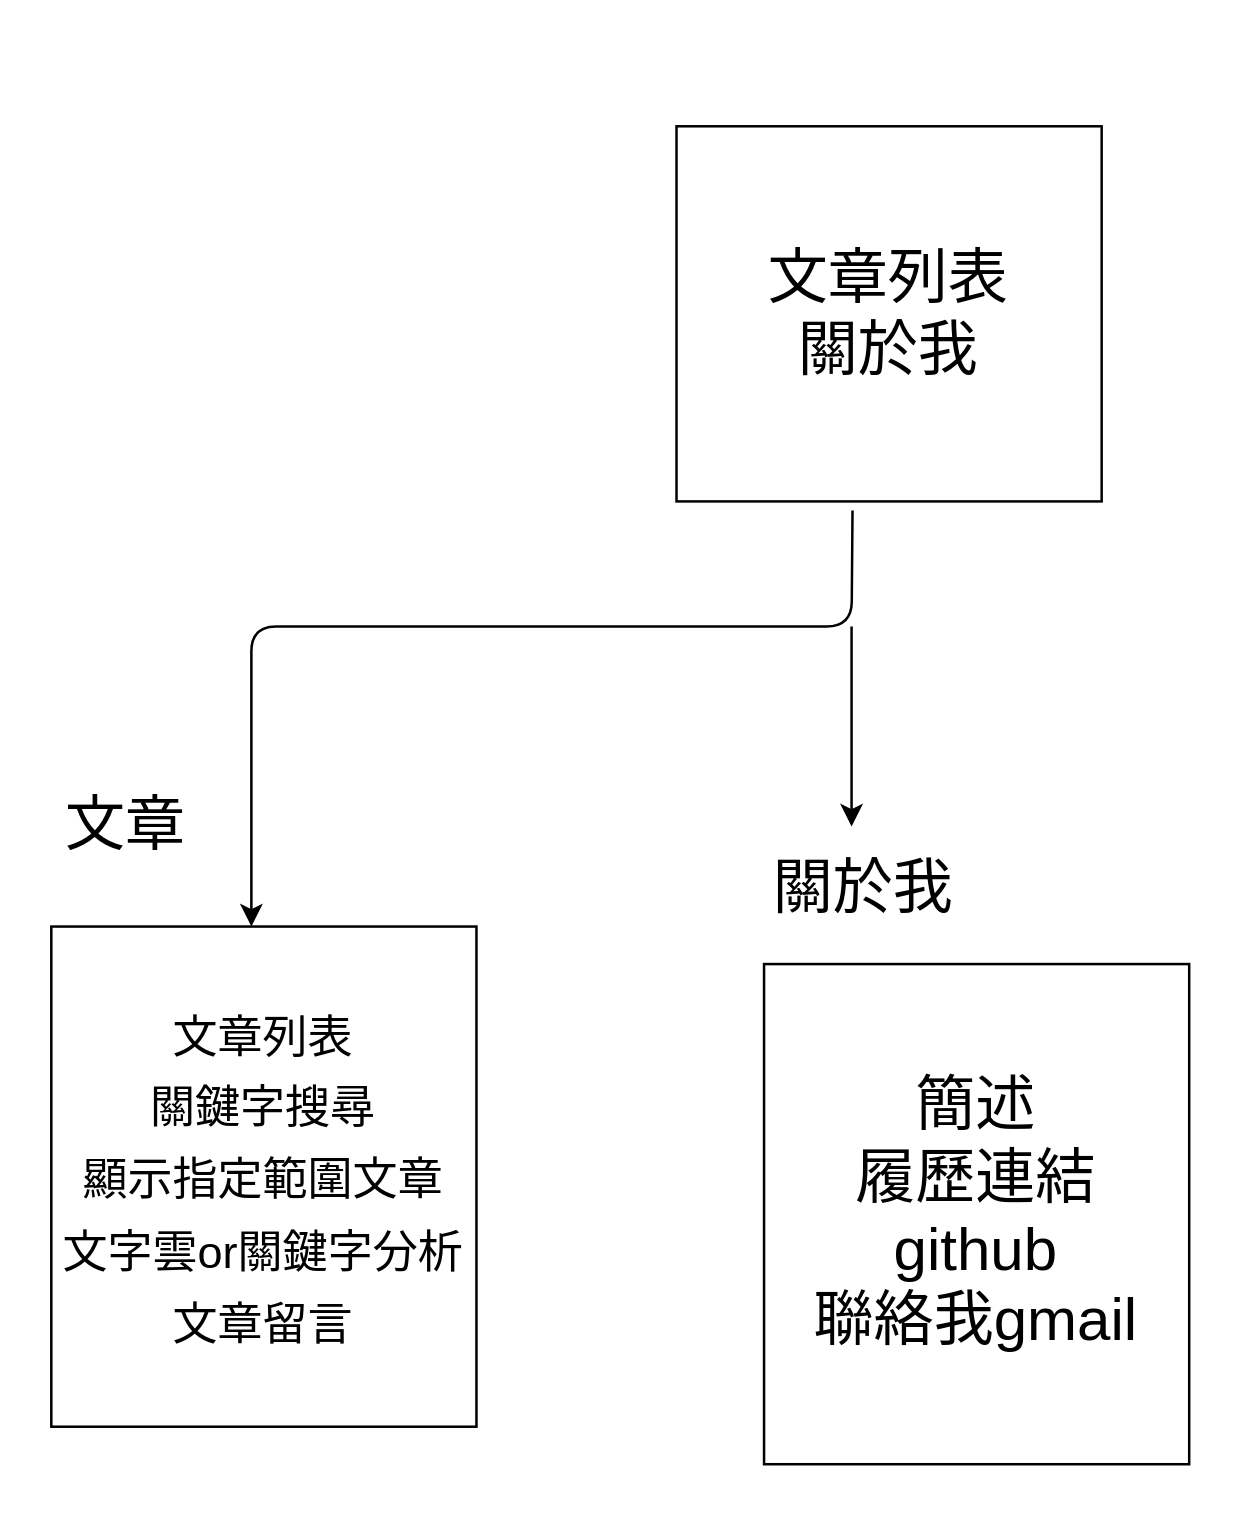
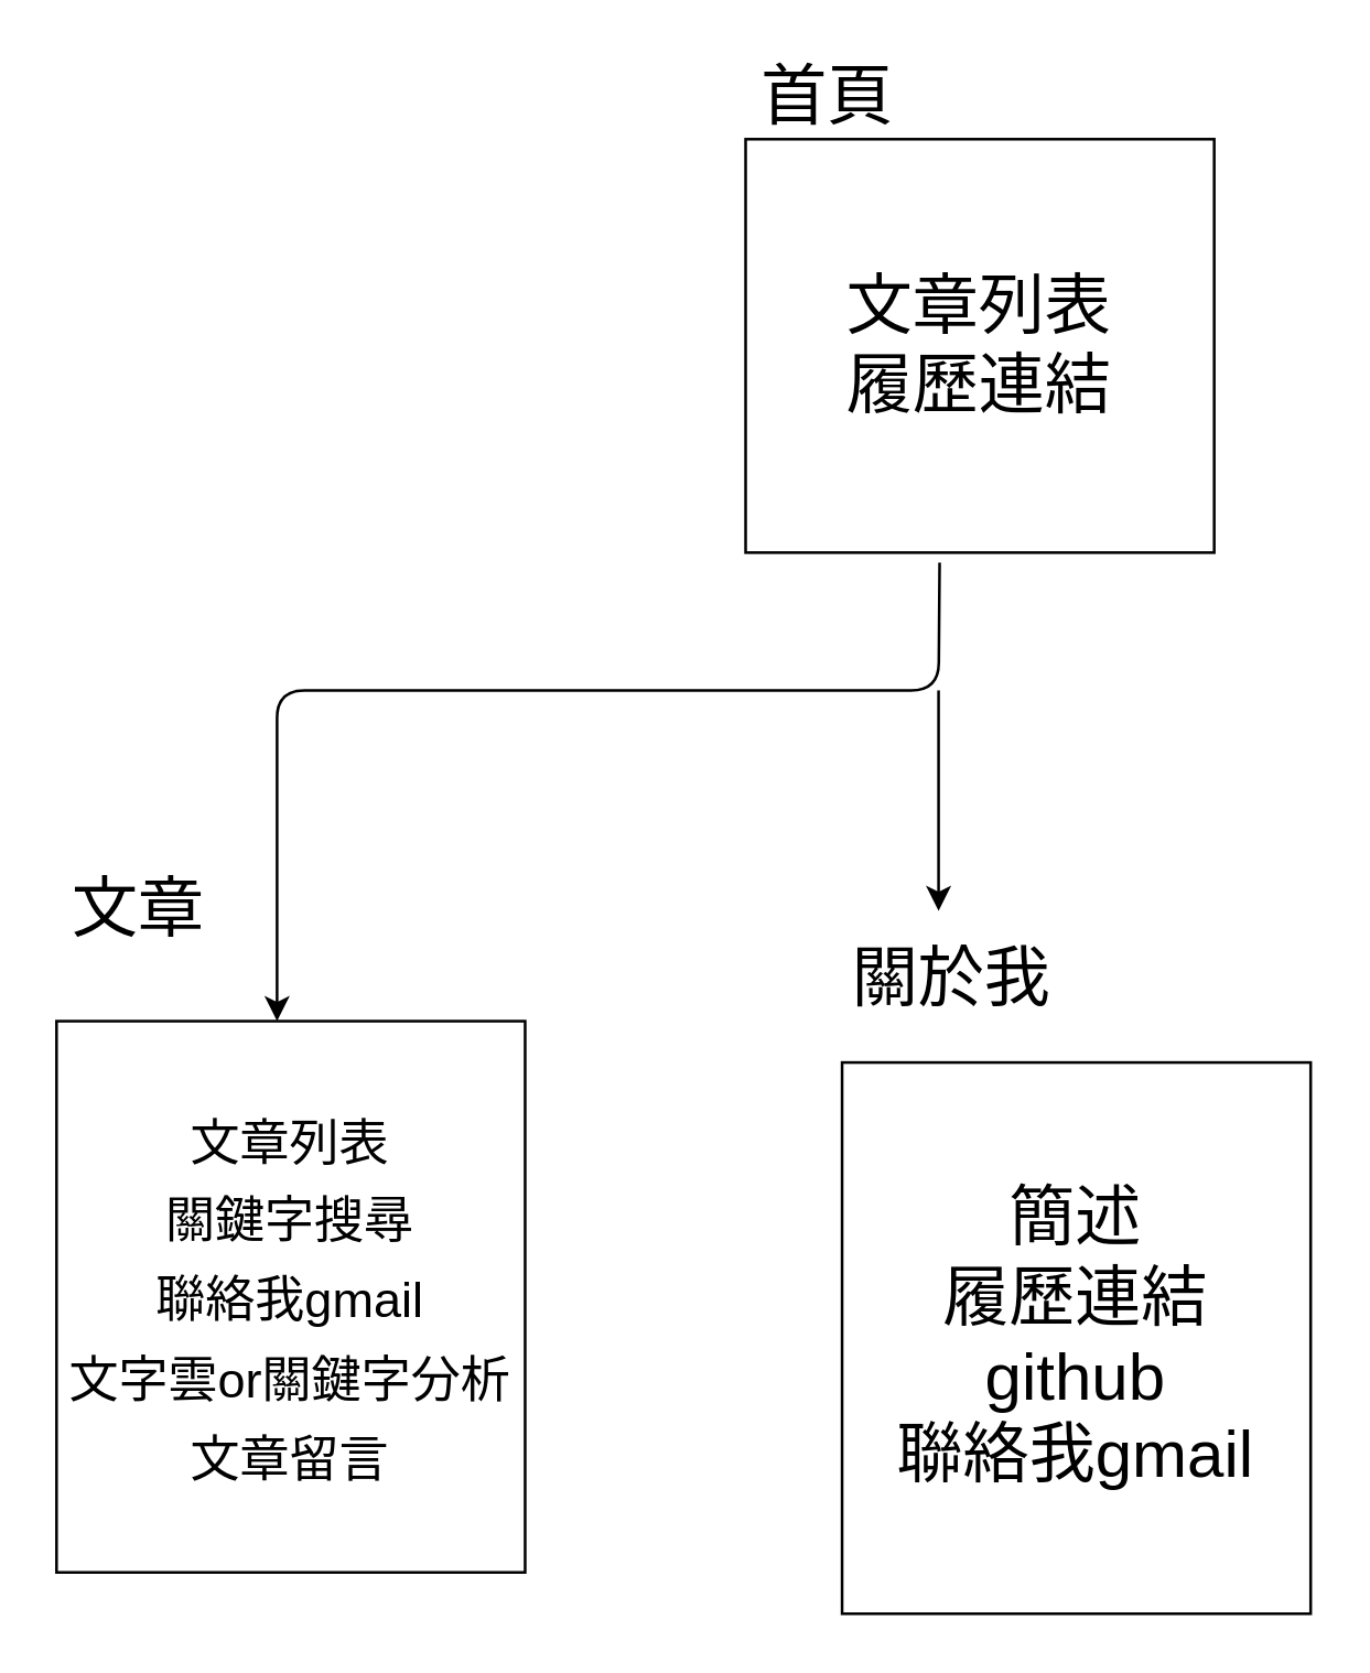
+ <mxCell id="3" value="首頁" style="text;strokeColor=none;align=center;fillColor=none;html=1;verticalAlign=middle;whiteSpace=wrap;rounded=0;fontSize=24;" parent="1" vertex="1"><mxGeometry x="270" y="20" width="60" height="30" as="geometry" /></mxCell>
- <mxCell id="2" value="文章列表&lt;br&gt;關於我" style="rounded=0;whiteSpace=wrap;html=1;fontSize=24;" parent="1" vertex="1"><mxGeometry x="270" y="50" width="170" height="150" as="geometry" /></mxCell>
+ <mxCell id="2" value="文章列表&lt;br&gt;履歷連結" style="rounded=0;whiteSpace=wrap;html=1;fontSize=24;" parent="1" vertex="1"><mxGeometry x="270" y="50" width="170" height="150" as="geometry" /></mxCell>
- <mxCell id="4" value="&lt;font style=&quot;font-size: 18px;&quot;&gt;文章列表&lt;br&gt;關鍵字搜尋&lt;br&gt;顯示指定範圍文章&lt;br&gt;文字雲or關鍵字分析&lt;br&gt;文章留言&lt;br&gt;&lt;/font&gt;" style="rounded=0;whiteSpace=wrap;html=1;fontSize=24;" parent="1" vertex="1"><mxGeometry x="20" y="370" width="170" height="200" as="geometry" /></mxCell>
+ <mxCell id="4" value="&lt;font style=&quot;font-size: 18px;&quot;&gt;文章列表&lt;br&gt;關鍵字搜尋&lt;br&gt;聯絡我gmail&lt;br&gt;文字雲or關鍵字分析&lt;br&gt;文章留言&lt;br&gt;&lt;/font&gt;" style="rounded=0;whiteSpace=wrap;html=1;fontSize=24;" parent="1" vertex="1"><mxGeometry x="20" y="370" width="170" height="200" as="geometry" /></mxCell>
